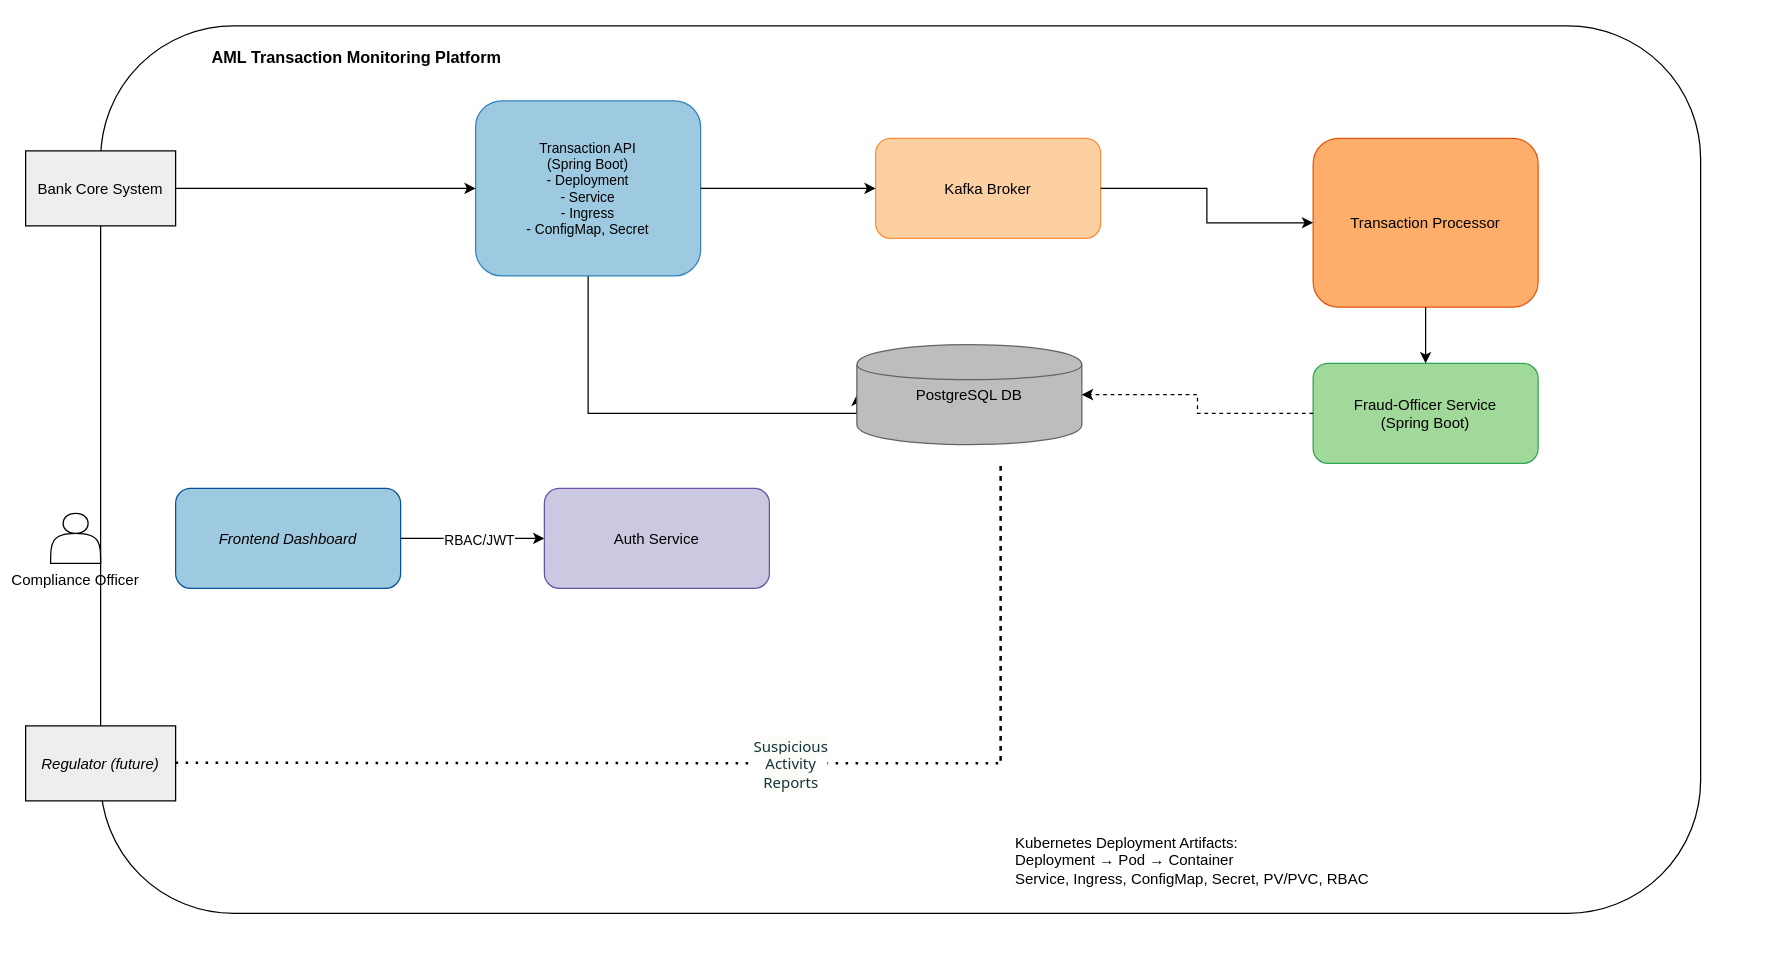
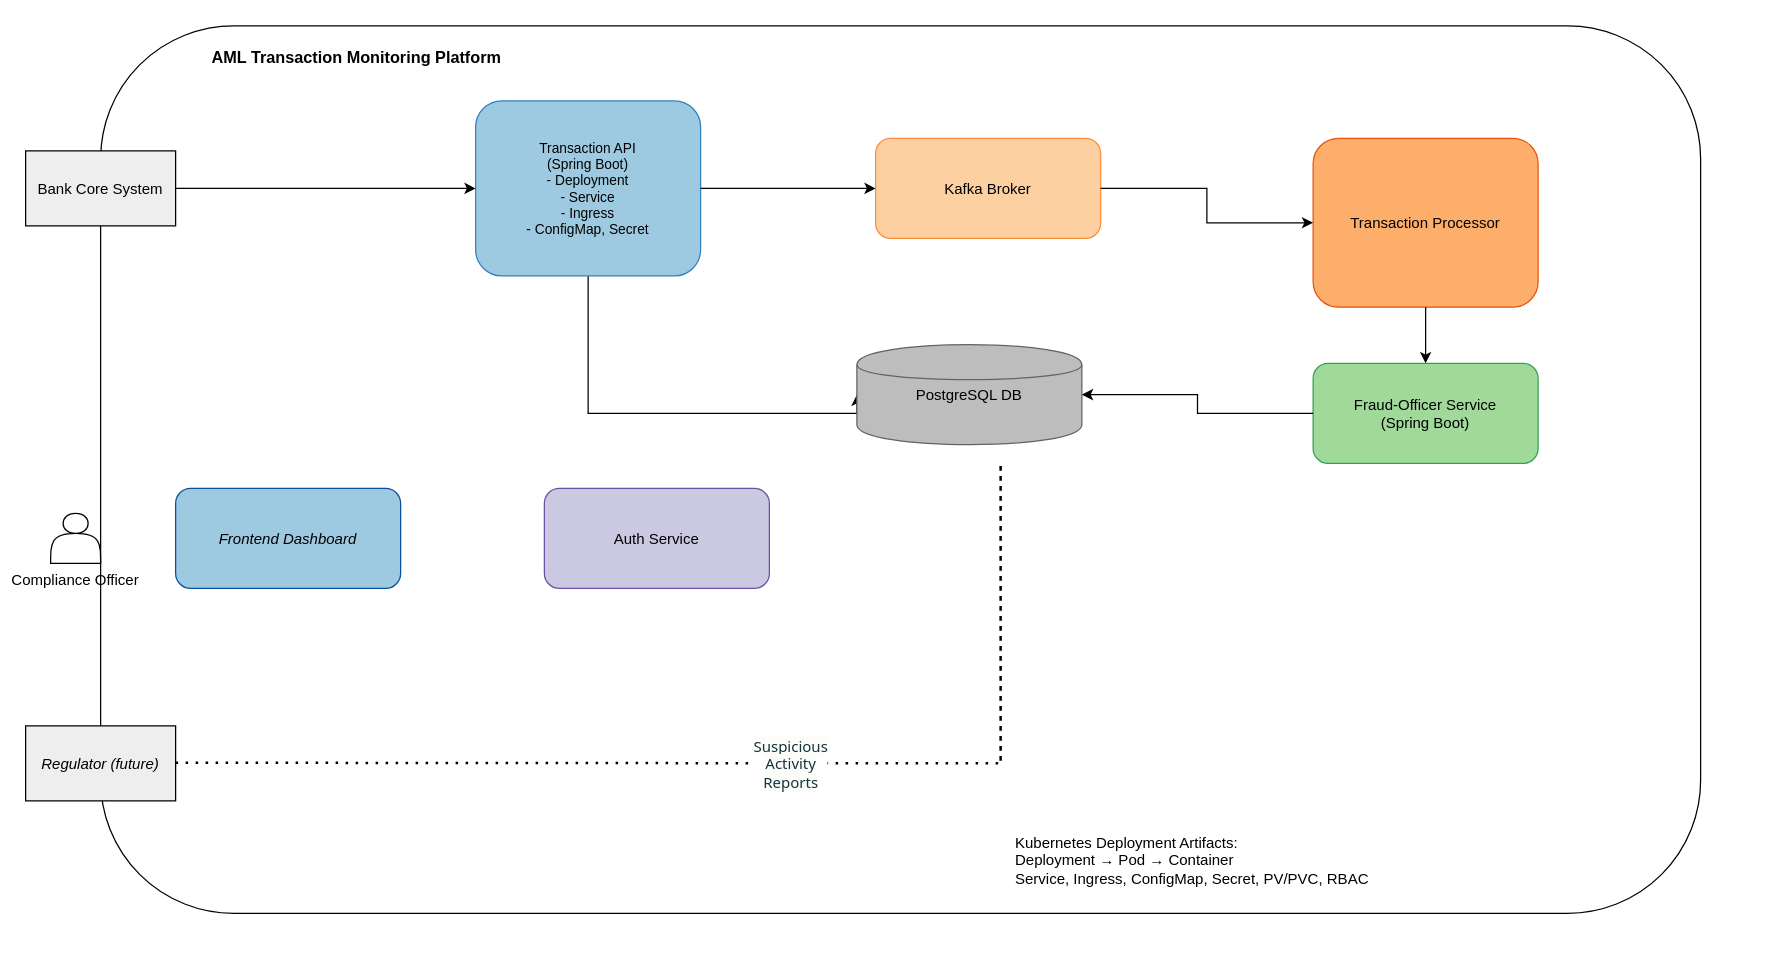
- <mxCell id="18" style="edgeStyle=orthogonalEdgeStyle;rounded=0;strokeColor=#000000;dashed=1;" parent="1" source="10" target="11" edge="1"><mxGeometry relative="1" as="geometry" /></mxCell>
+ <mxCell id="18" style="edgeStyle=orthogonalEdgeStyle;rounded=0;strokeColor=#000000;" parent="1" source="10" target="11" edge="1"><mxGeometry relative="1" as="geometry" /></mxCell>
- <mxCell id="19" style="edgeStyle=orthogonalEdgeStyle;rounded=0;strokeColor=#000000;" parent="1" source="13" target="12" edge="1"><mxGeometry relative="1" as="geometry" /></mxCell>
- <mxCell id="20" value="RBAC/JWT" style="edgeLabel;html=1;align=center;verticalAlign=middle;resizable=0;points=[];" vertex="1" connectable="0" parent="19"><mxGeometry x="0.076" y="-1" relative="1" as="geometry"><mxPoint as="offset" /></mxGeometry></mxCell>
